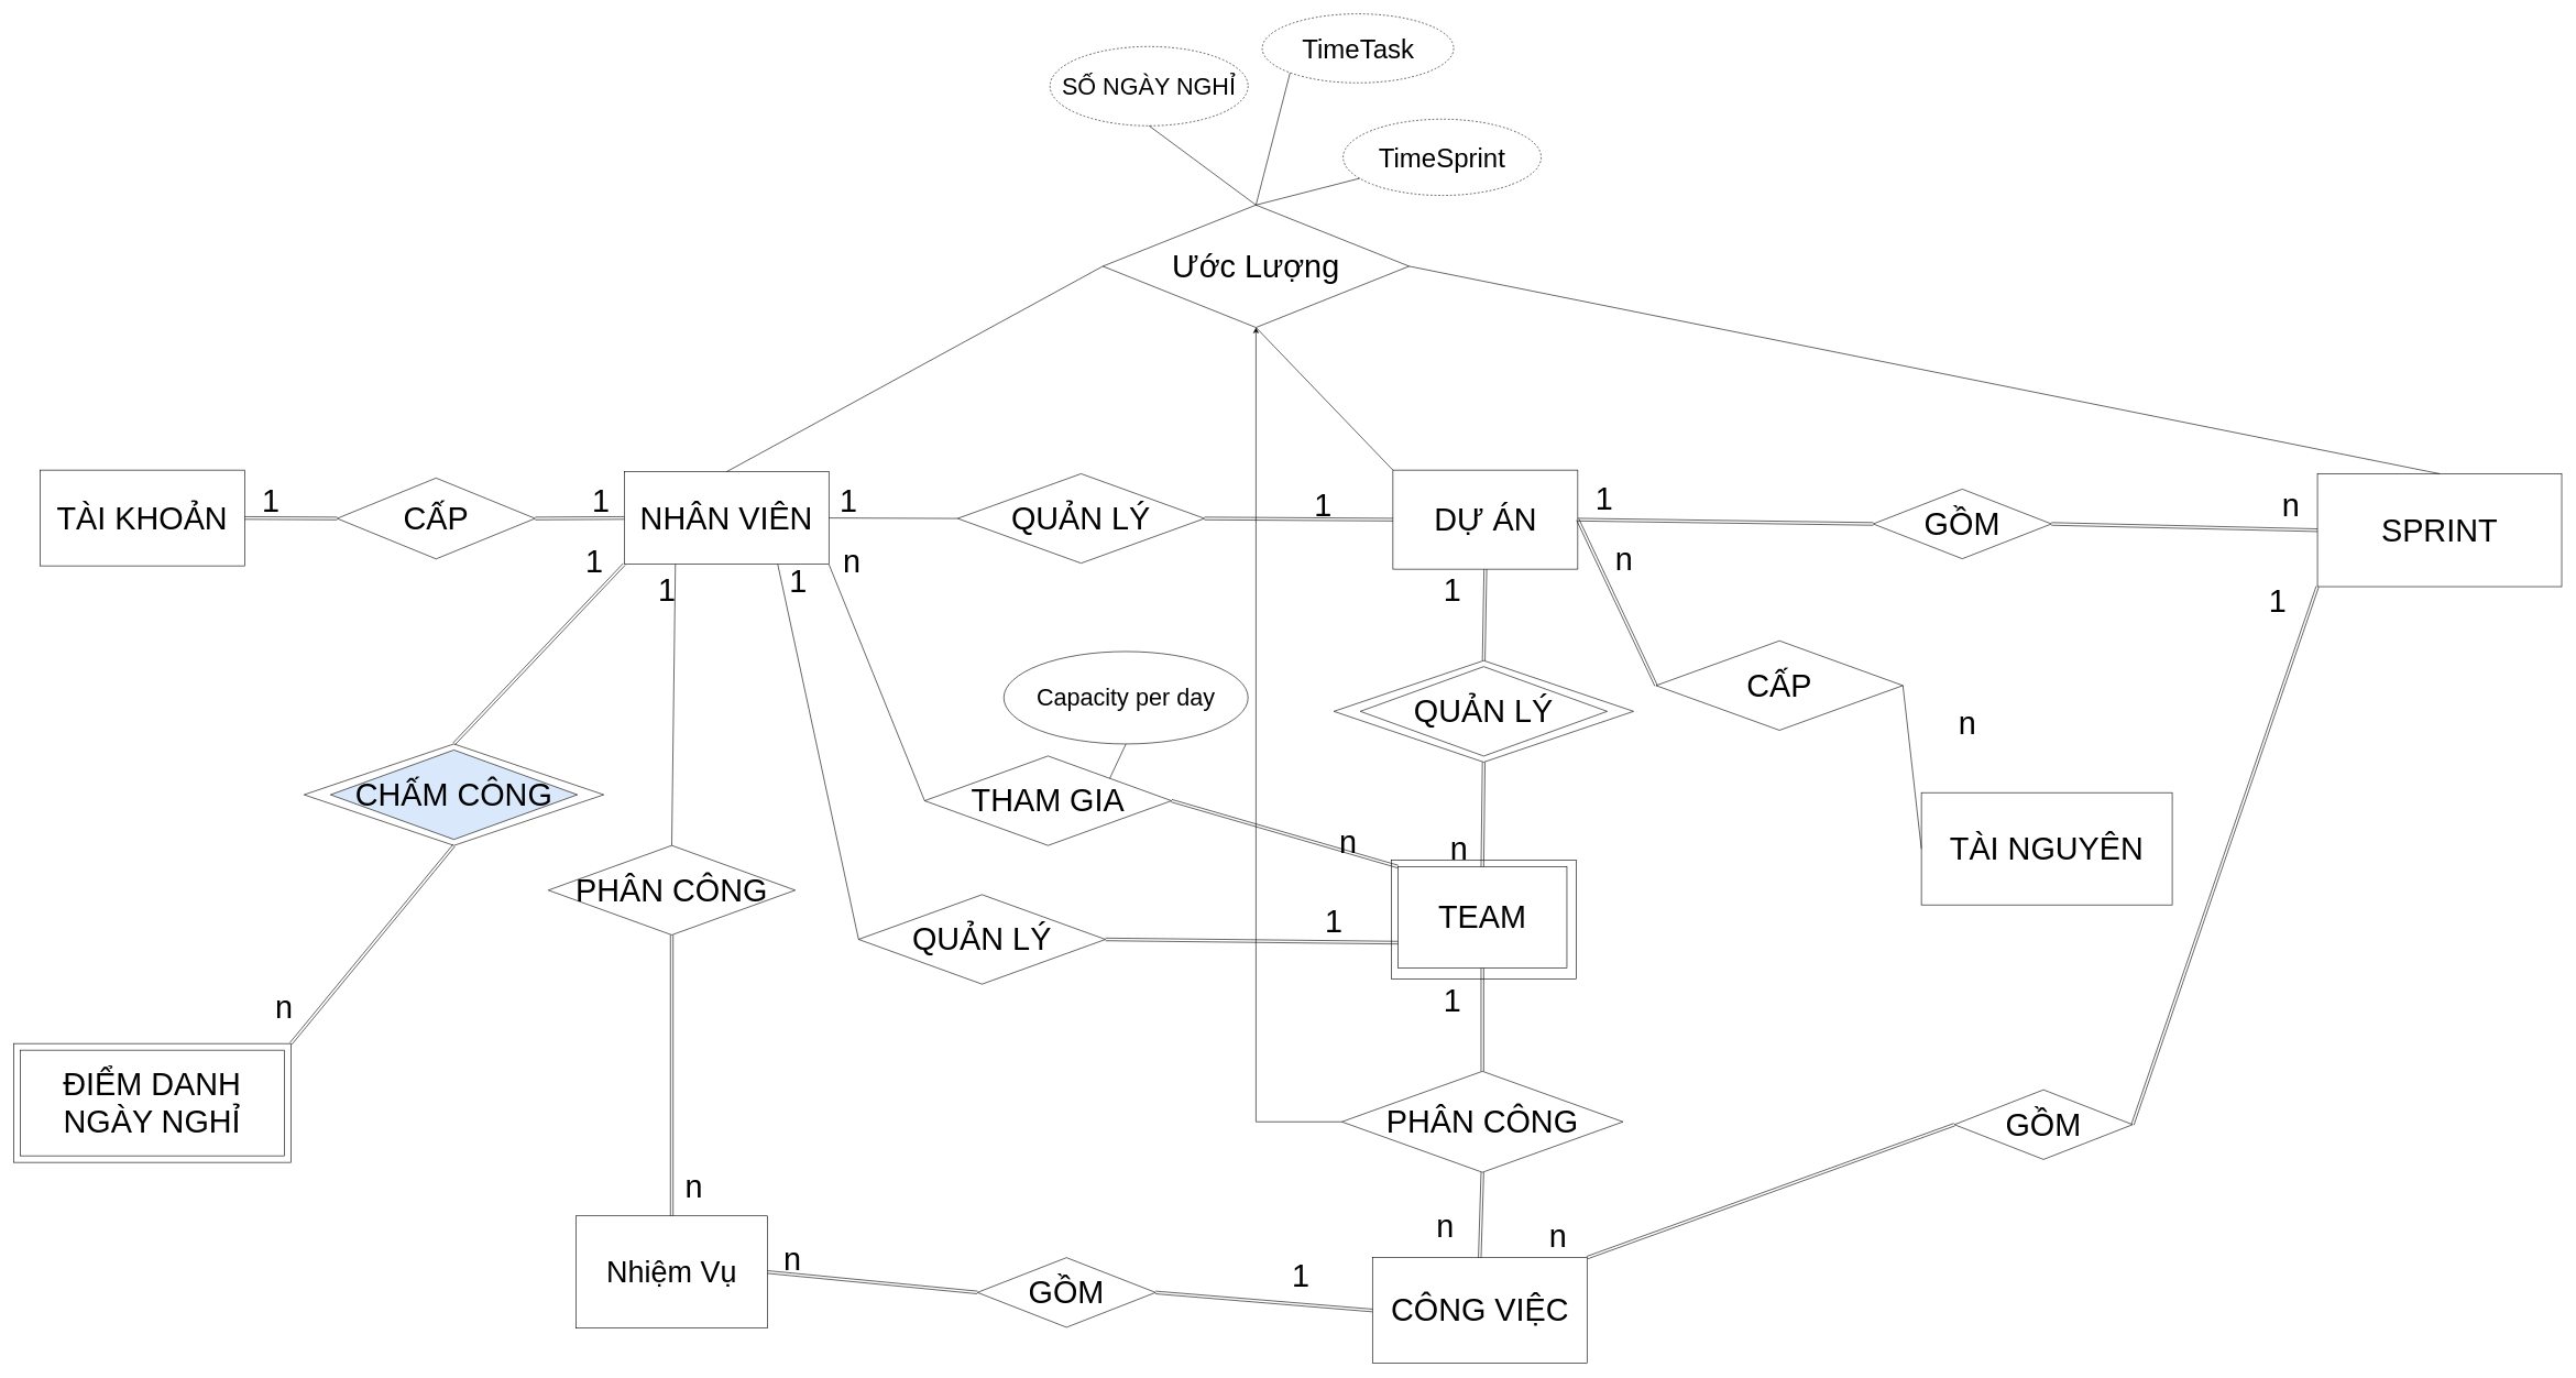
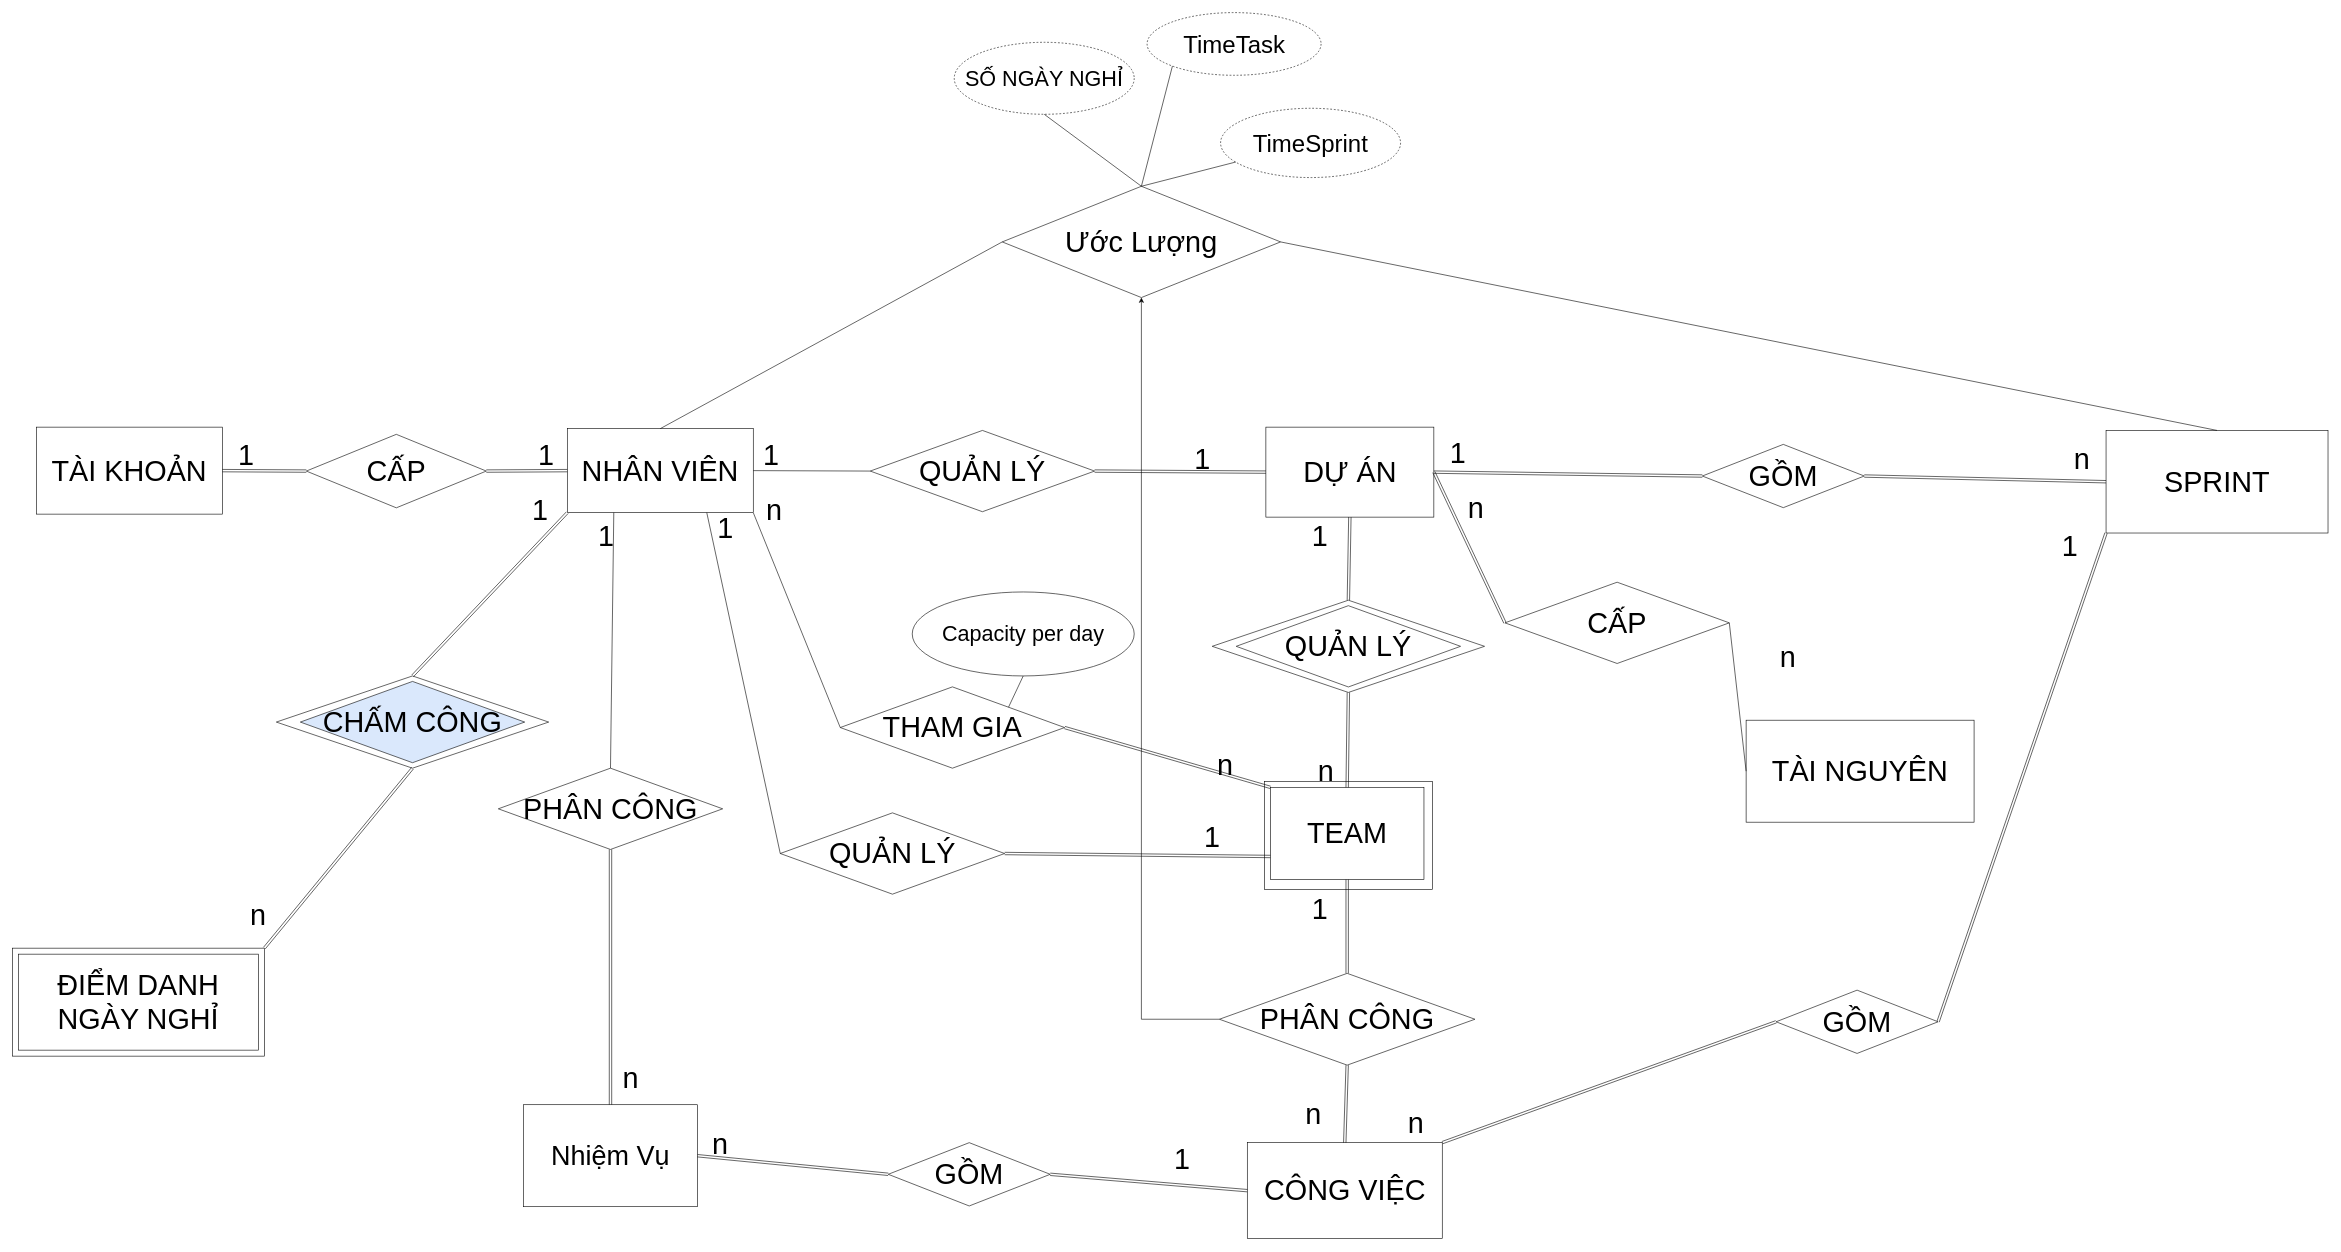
- <mxCell id="84" value="" style="endArrow=none;html=1;rounded=0;entryX=0;entryY=0;entryDx=0;entryDy=0;exitX=0.5;exitY=1;exitDx=0;exitDy=0;" parent="1" source="82" target="6" edge="1"><mxGeometry width="50" height="50" relative="1" as="geometry"><mxPoint x="1280" y="1686" as="sourcePoint" /><mxPoint x="1110" y="864" as="targetPoint" /></mxGeometry></mxCell>
